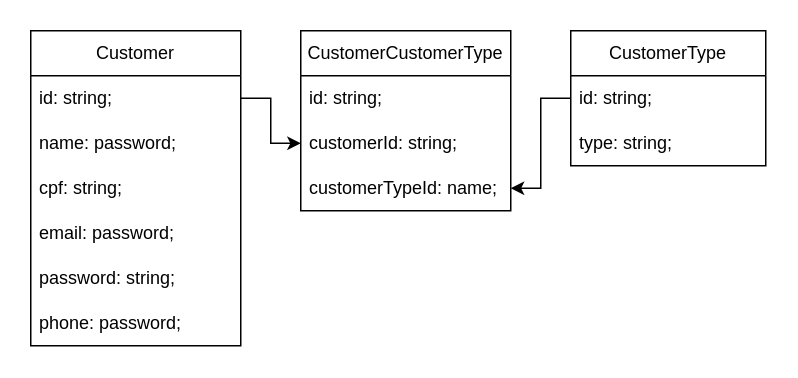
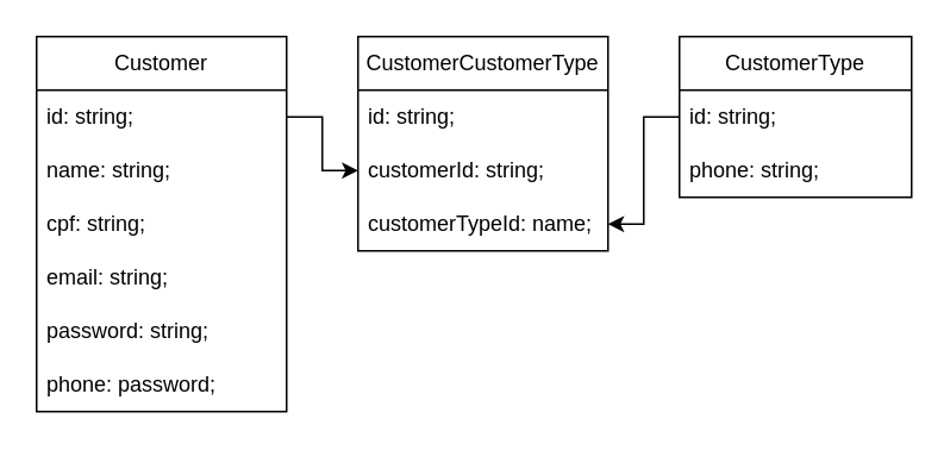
- <mxCell id="4" value="name: password;" style="text;strokeColor=none;fillColor=none;align=left;verticalAlign=middle;spacingLeft=4;spacingRight=4;overflow=hidden;points=[[0,0.5],[1,0.5]];portConstraint=eastwest;rotatable=0;whiteSpace=wrap;html=1;" vertex="1" parent="2"><mxGeometry y="60" width="140" height="30" as="geometry" /></mxCell>
+ <mxCell id="4" value="name: string;" style="text;strokeColor=none;fillColor=none;align=left;verticalAlign=middle;spacingLeft=4;spacingRight=4;overflow=hidden;points=[[0,0.5],[1,0.5]];portConstraint=eastwest;rotatable=0;whiteSpace=wrap;html=1;" vertex="1" parent="2"><mxGeometry y="60" width="140" height="30" as="geometry" /></mxCell>
- <mxCell id="11" value="type: string;" style="text;strokeColor=none;fillColor=none;align=left;verticalAlign=middle;spacingLeft=4;spacingRight=4;overflow=hidden;points=[[0,0.5],[1,0.5]];portConstraint=eastwest;rotatable=0;whiteSpace=wrap;html=1;" vertex="1" parent="9"><mxGeometry y="60" width="130" height="30" as="geometry" /></mxCell>
+ <mxCell id="11" value="phone: string;" style="text;strokeColor=none;fillColor=none;align=left;verticalAlign=middle;spacingLeft=4;spacingRight=4;overflow=hidden;points=[[0,0.5],[1,0.5]];portConstraint=eastwest;rotatable=0;whiteSpace=wrap;html=1;" vertex="1" parent="9"><mxGeometry y="60" width="130" height="30" as="geometry" /></mxCell>
- <mxCell id="6" value="email: password;" style="text;strokeColor=none;fillColor=none;align=left;verticalAlign=middle;spacingLeft=4;spacingRight=4;overflow=hidden;points=[[0,0.5],[1,0.5]];portConstraint=eastwest;rotatable=0;whiteSpace=wrap;html=1;" vertex="1" parent="2"><mxGeometry y="120" width="140" height="30" as="geometry" /></mxCell>
+ <mxCell id="6" value="email: string;" style="text;strokeColor=none;fillColor=none;align=left;verticalAlign=middle;spacingLeft=4;spacingRight=4;overflow=hidden;points=[[0,0.5],[1,0.5]];portConstraint=eastwest;rotatable=0;whiteSpace=wrap;html=1;" vertex="1" parent="2"><mxGeometry y="120" width="140" height="30" as="geometry" /></mxCell>
